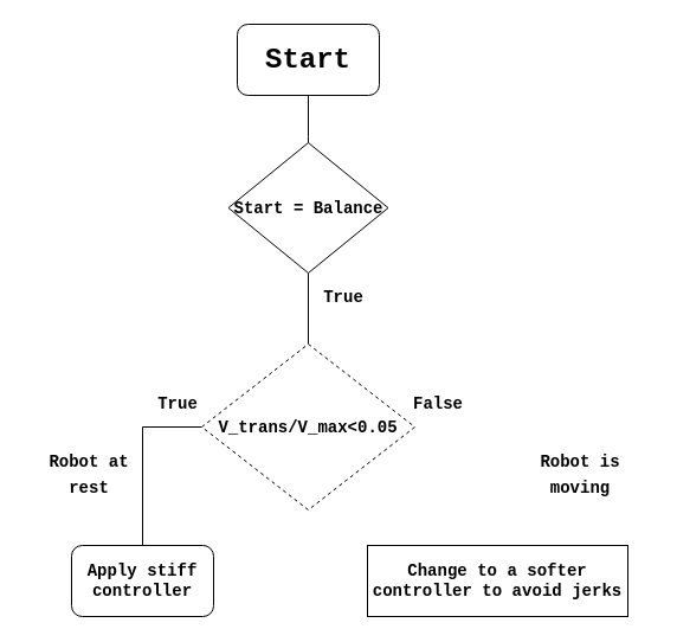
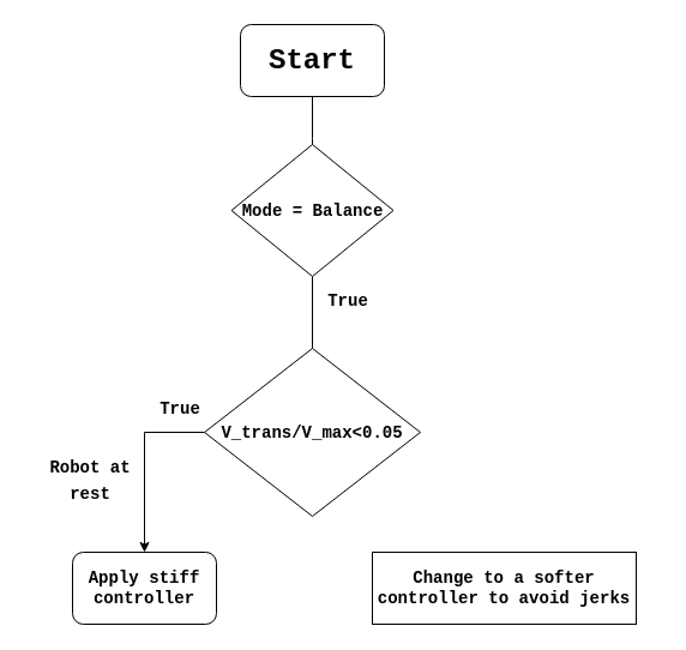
- <mxCell id="5" value="&lt;h2&gt;&lt;font style=&quot;font-size: 14px&quot;&gt;Start = Balance&lt;/font&gt;&lt;/h2&gt;" style="rhombus;whiteSpace=wrap;html=1;fontFamily=Courier New;" parent="1" vertex="1"><mxGeometry x="192.5" y="120" width="135" height="110" as="geometry" /></mxCell>
+ <mxCell id="5" value="&lt;h2&gt;&lt;font style=&quot;font-size: 14px&quot;&gt;Mode = Balance&lt;/font&gt;&lt;/h2&gt;" style="rhombus;whiteSpace=wrap;html=1;fontFamily=Courier New;" parent="1" vertex="1"><mxGeometry x="192.5" y="120" width="135" height="110" as="geometry" /></mxCell>
- <mxCell id="12" value="&lt;h2&gt;&lt;font style=&quot;font-size: 14px&quot;&gt;False&lt;/font&gt;&lt;/h2&gt;" style="text;html=1;strokeColor=none;fillColor=none;align=center;verticalAlign=middle;whiteSpace=wrap;rounded=0;fontFamily=Courier New;" parent="1" vertex="1"><mxGeometry x="350" y="330" width="40" height="20" as="geometry" /></mxCell>
- <mxCell id="7" value="&lt;h2&gt;&lt;font style=&quot;font-size: 14px&quot;&gt;V_trans/V_max&amp;lt;0.05&lt;/font&gt;&lt;/h2&gt;" style="rhombus;whiteSpace=wrap;html=1;fontFamily=Courier New;dashed=1;" parent="1" vertex="1"><mxGeometry x="170" y="290" width="180" height="140" as="geometry" /></mxCell>
+ <mxCell id="7" value="&lt;h2&gt;&lt;font style=&quot;font-size: 14px&quot;&gt;V_trans/V_max&amp;lt;0.05&lt;/font&gt;&lt;/h2&gt;" style="rhombus;whiteSpace=wrap;html=1;fontFamily=Courier New;" parent="1" vertex="1"><mxGeometry x="170" y="290" width="180" height="140" as="geometry" /></mxCell>
- <mxCell id="14" value="&lt;h2&gt;&lt;font style=&quot;font-size: 14px&quot;&gt;Robot is moving&lt;/font&gt;&lt;/h2&gt;" style="text;html=1;strokeColor=none;fillColor=none;align=center;verticalAlign=middle;whiteSpace=wrap;rounded=0;fontFamily=Courier New;" parent="1" vertex="1"><mxGeometry x="430" y="380" width="120" height="40" as="geometry" /></mxCell>
- <mxCell id="6" style="edgeStyle=orthogonalEdgeStyle;rounded=0;orthogonalLoop=1;jettySize=auto;html=1;exitX=0;exitY=0.5;exitDx=0;exitDy=0;entryX=0.5;entryY=0;entryDx=0;entryDy=0;endArrow=none;" edge="1" parent="1" source="7" target="9"><mxGeometry relative="1" as="geometry" /></mxCell>
+ <mxCell id="6" style="edgeStyle=orthogonalEdgeStyle;rounded=0;orthogonalLoop=1;jettySize=auto;html=1;exitX=0;exitY=0.5;exitDx=0;exitDy=0;entryX=0.5;entryY=0;entryDx=0;entryDy=0;" edge="1" parent="1" source="7" target="9"><mxGeometry relative="1" as="geometry" /></mxCell>
